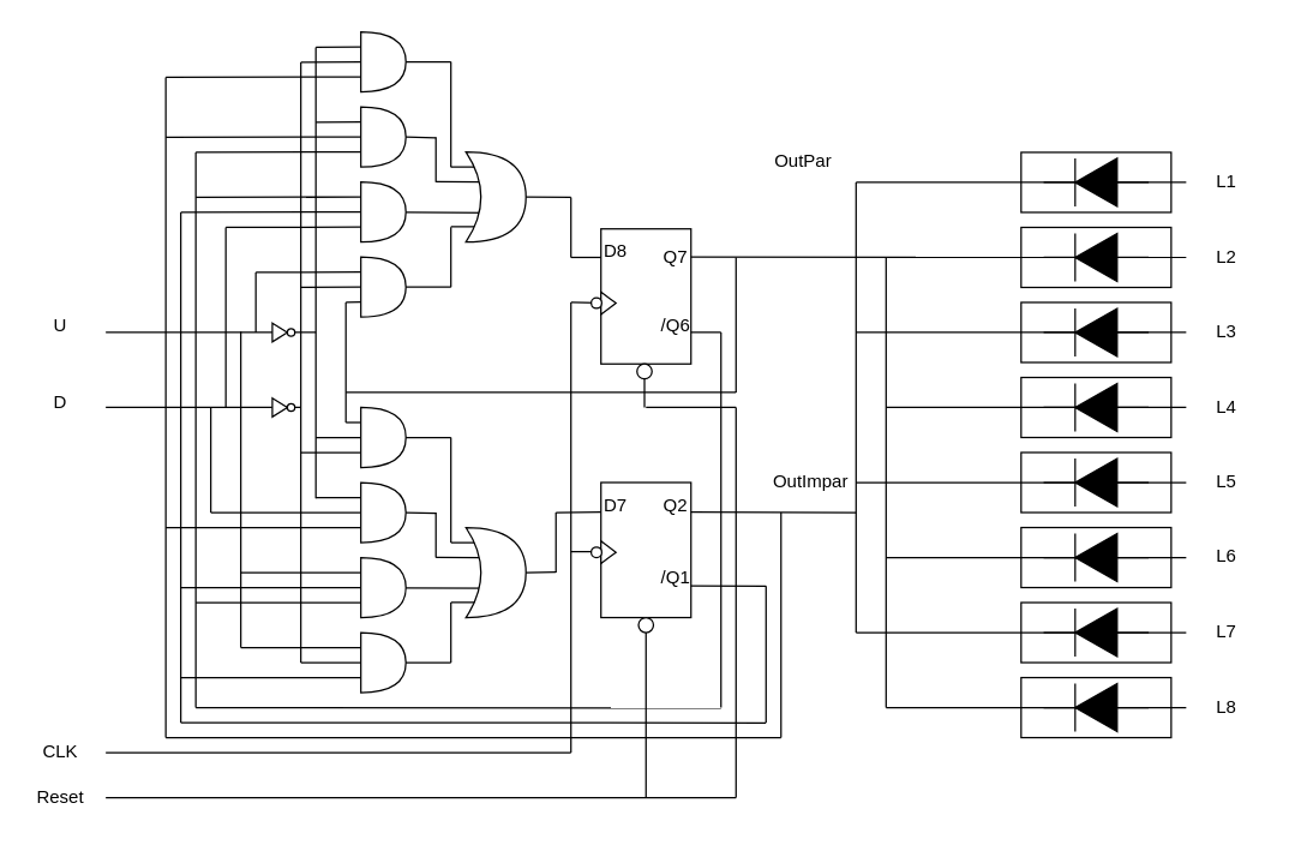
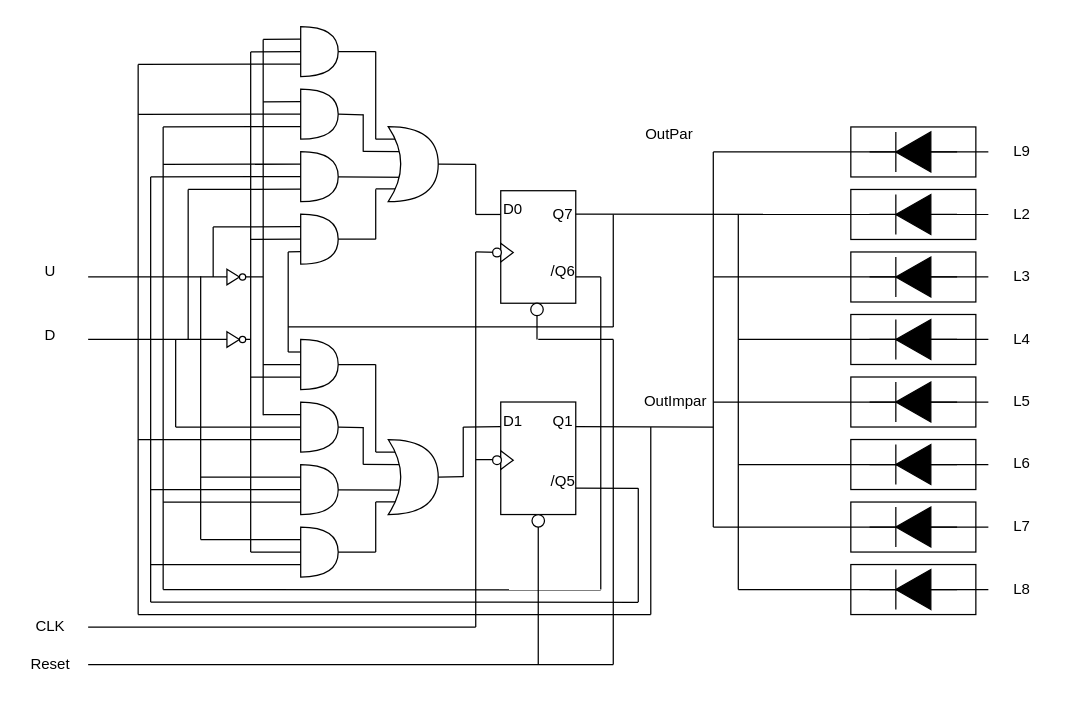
- <mxCell id="137" value="L1" style="text;html=1;strokeColor=none;fillColor=none;align=center;verticalAlign=middle;whiteSpace=wrap;rounded=0;" parent="1" vertex="1"><mxGeometry x="797" y="110.75" width="40" height="20" as="geometry" /></mxCell>
+ <mxCell id="137" value="L9" style="text;html=1;strokeColor=none;fillColor=none;align=center;verticalAlign=middle;whiteSpace=wrap;rounded=0;" parent="1" vertex="1"><mxGeometry x="797" y="110.75" width="40" height="20" as="geometry" /></mxCell>
- <mxCell id="26" value="D8" style="text;html=1;strokeColor=none;fillColor=none;align=center;verticalAlign=middle;whiteSpace=wrap;rounded=0;" parent="1" vertex="1"><mxGeometry x="390" y="157" width="40" height="20" as="geometry" /></mxCell>
+ <mxCell id="26" value="D0" style="text;html=1;strokeColor=none;fillColor=none;align=center;verticalAlign=middle;whiteSpace=wrap;rounded=0;" parent="1" vertex="1"><mxGeometry x="390" y="157" width="40" height="20" as="geometry" /></mxCell>
- <mxCell id="17" value="D7" style="text;html=1;strokeColor=none;fillColor=none;align=center;verticalAlign=middle;whiteSpace=wrap;rounded=0;" parent="1" vertex="1"><mxGeometry x="390" y="327" width="40" height="20" as="geometry" /></mxCell>
+ <mxCell id="17" value="D1" style="text;html=1;strokeColor=none;fillColor=none;align=center;verticalAlign=middle;whiteSpace=wrap;rounded=0;" parent="1" vertex="1"><mxGeometry x="390" y="327" width="40" height="20" as="geometry" /></mxCell>
- <mxCell id="21" value="Q2" style="text;html=1;strokeColor=none;fillColor=none;align=center;verticalAlign=middle;whiteSpace=wrap;rounded=0;" parent="1" vertex="1"><mxGeometry x="430" y="327" width="40" height="20" as="geometry" /></mxCell>
+ <mxCell id="21" value="Q1" style="text;html=1;strokeColor=none;fillColor=none;align=center;verticalAlign=middle;whiteSpace=wrap;rounded=0;" parent="1" vertex="1"><mxGeometry x="430" y="327" width="40" height="20" as="geometry" /></mxCell>
- <mxCell id="36" value="/Q1" style="text;html=1;strokeColor=none;fillColor=none;align=center;verticalAlign=middle;whiteSpace=wrap;rounded=0;" parent="1" vertex="1"><mxGeometry x="430" y="375" width="40" height="20" as="geometry" /></mxCell>
+ <mxCell id="36" value="/Q5" style="text;html=1;strokeColor=none;fillColor=none;align=center;verticalAlign=middle;whiteSpace=wrap;rounded=0;" parent="1" vertex="1"><mxGeometry x="430" y="375" width="40" height="20" as="geometry" /></mxCell>
